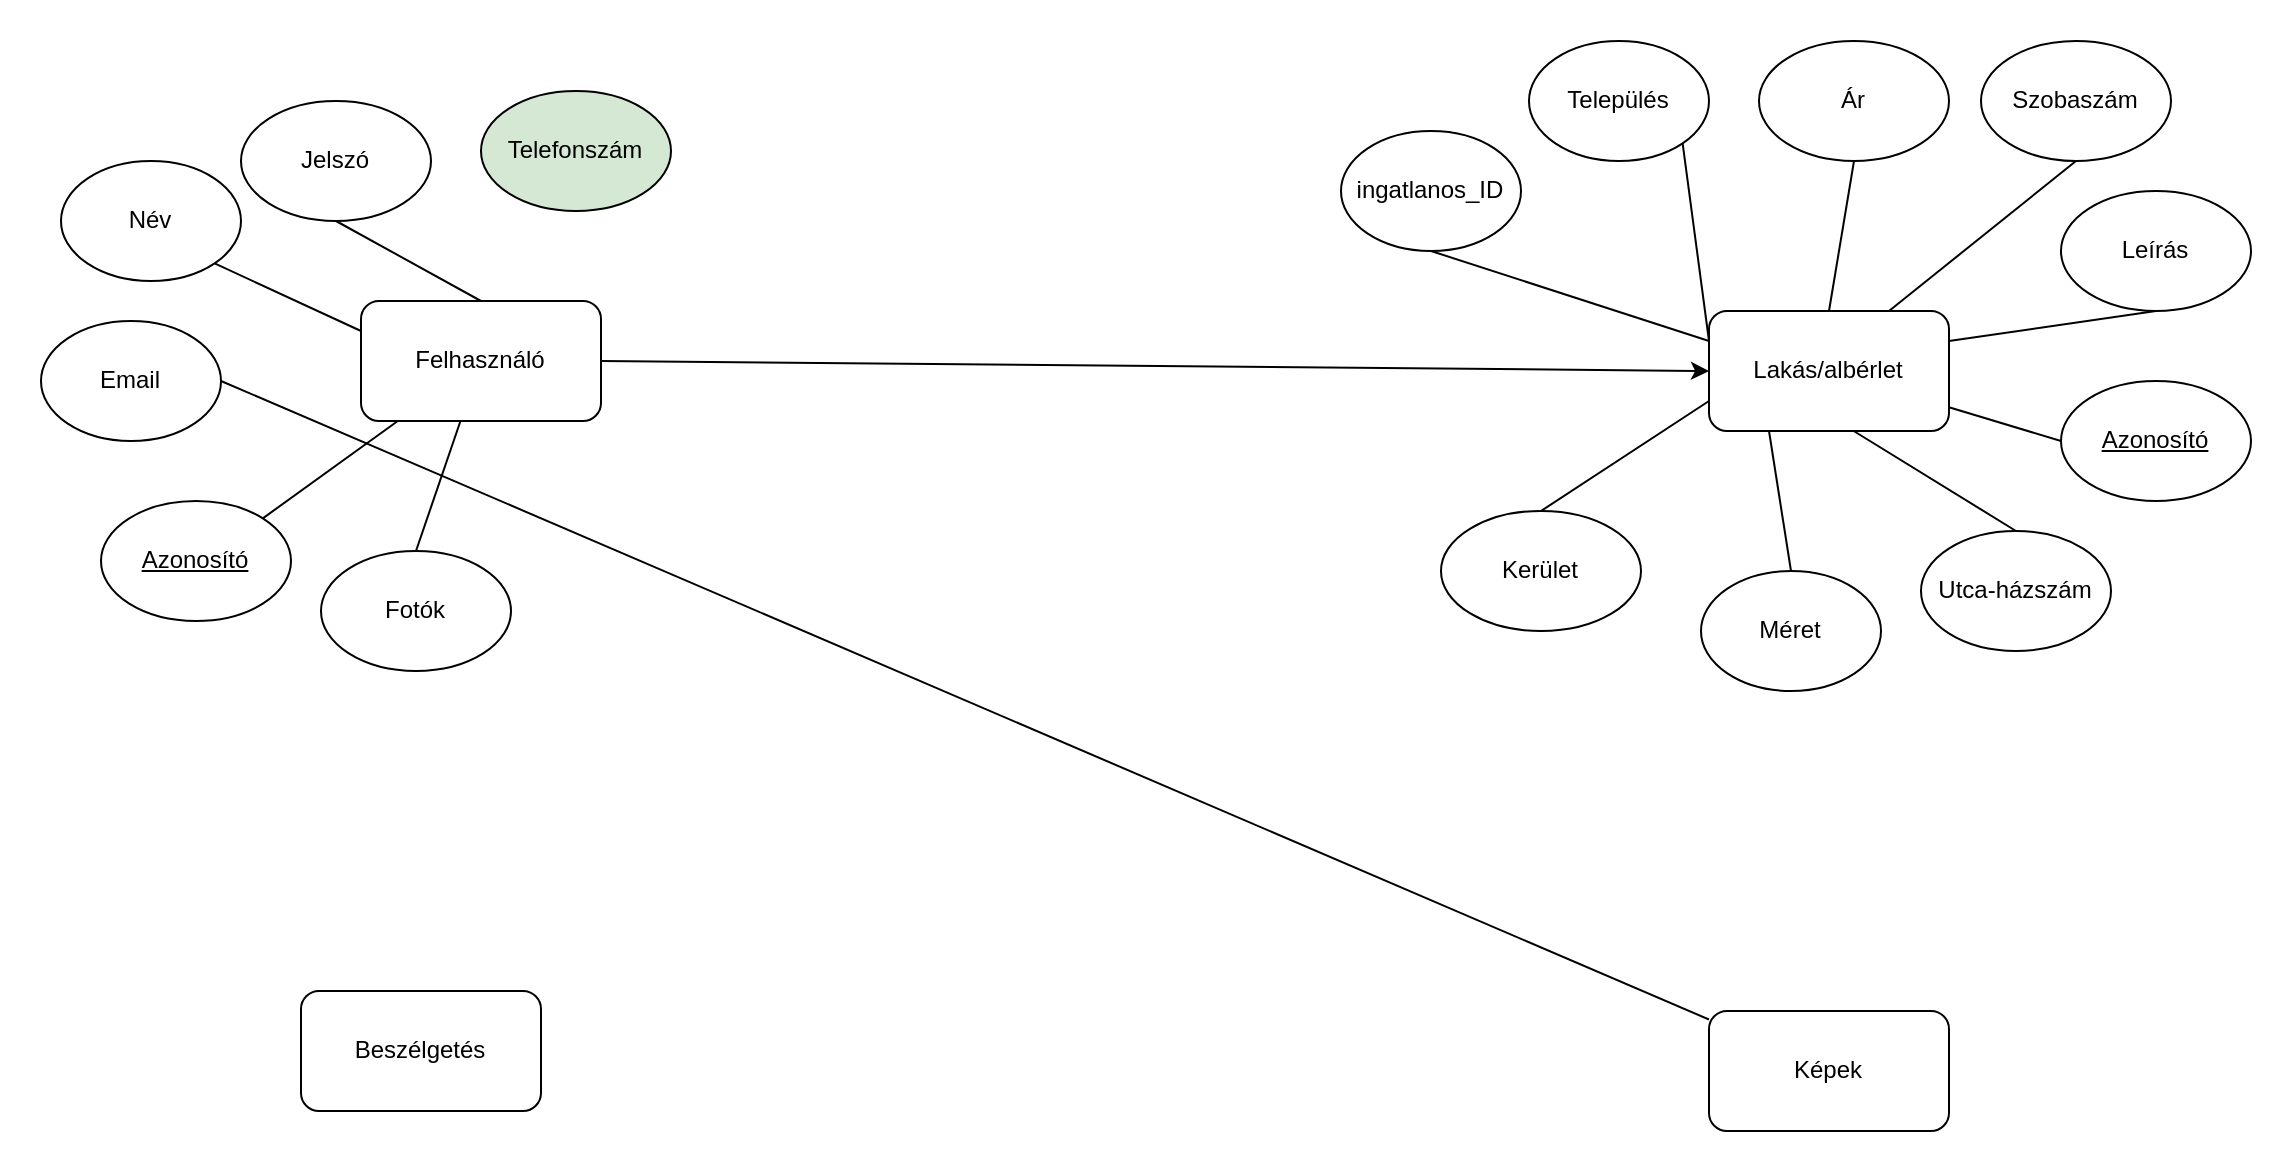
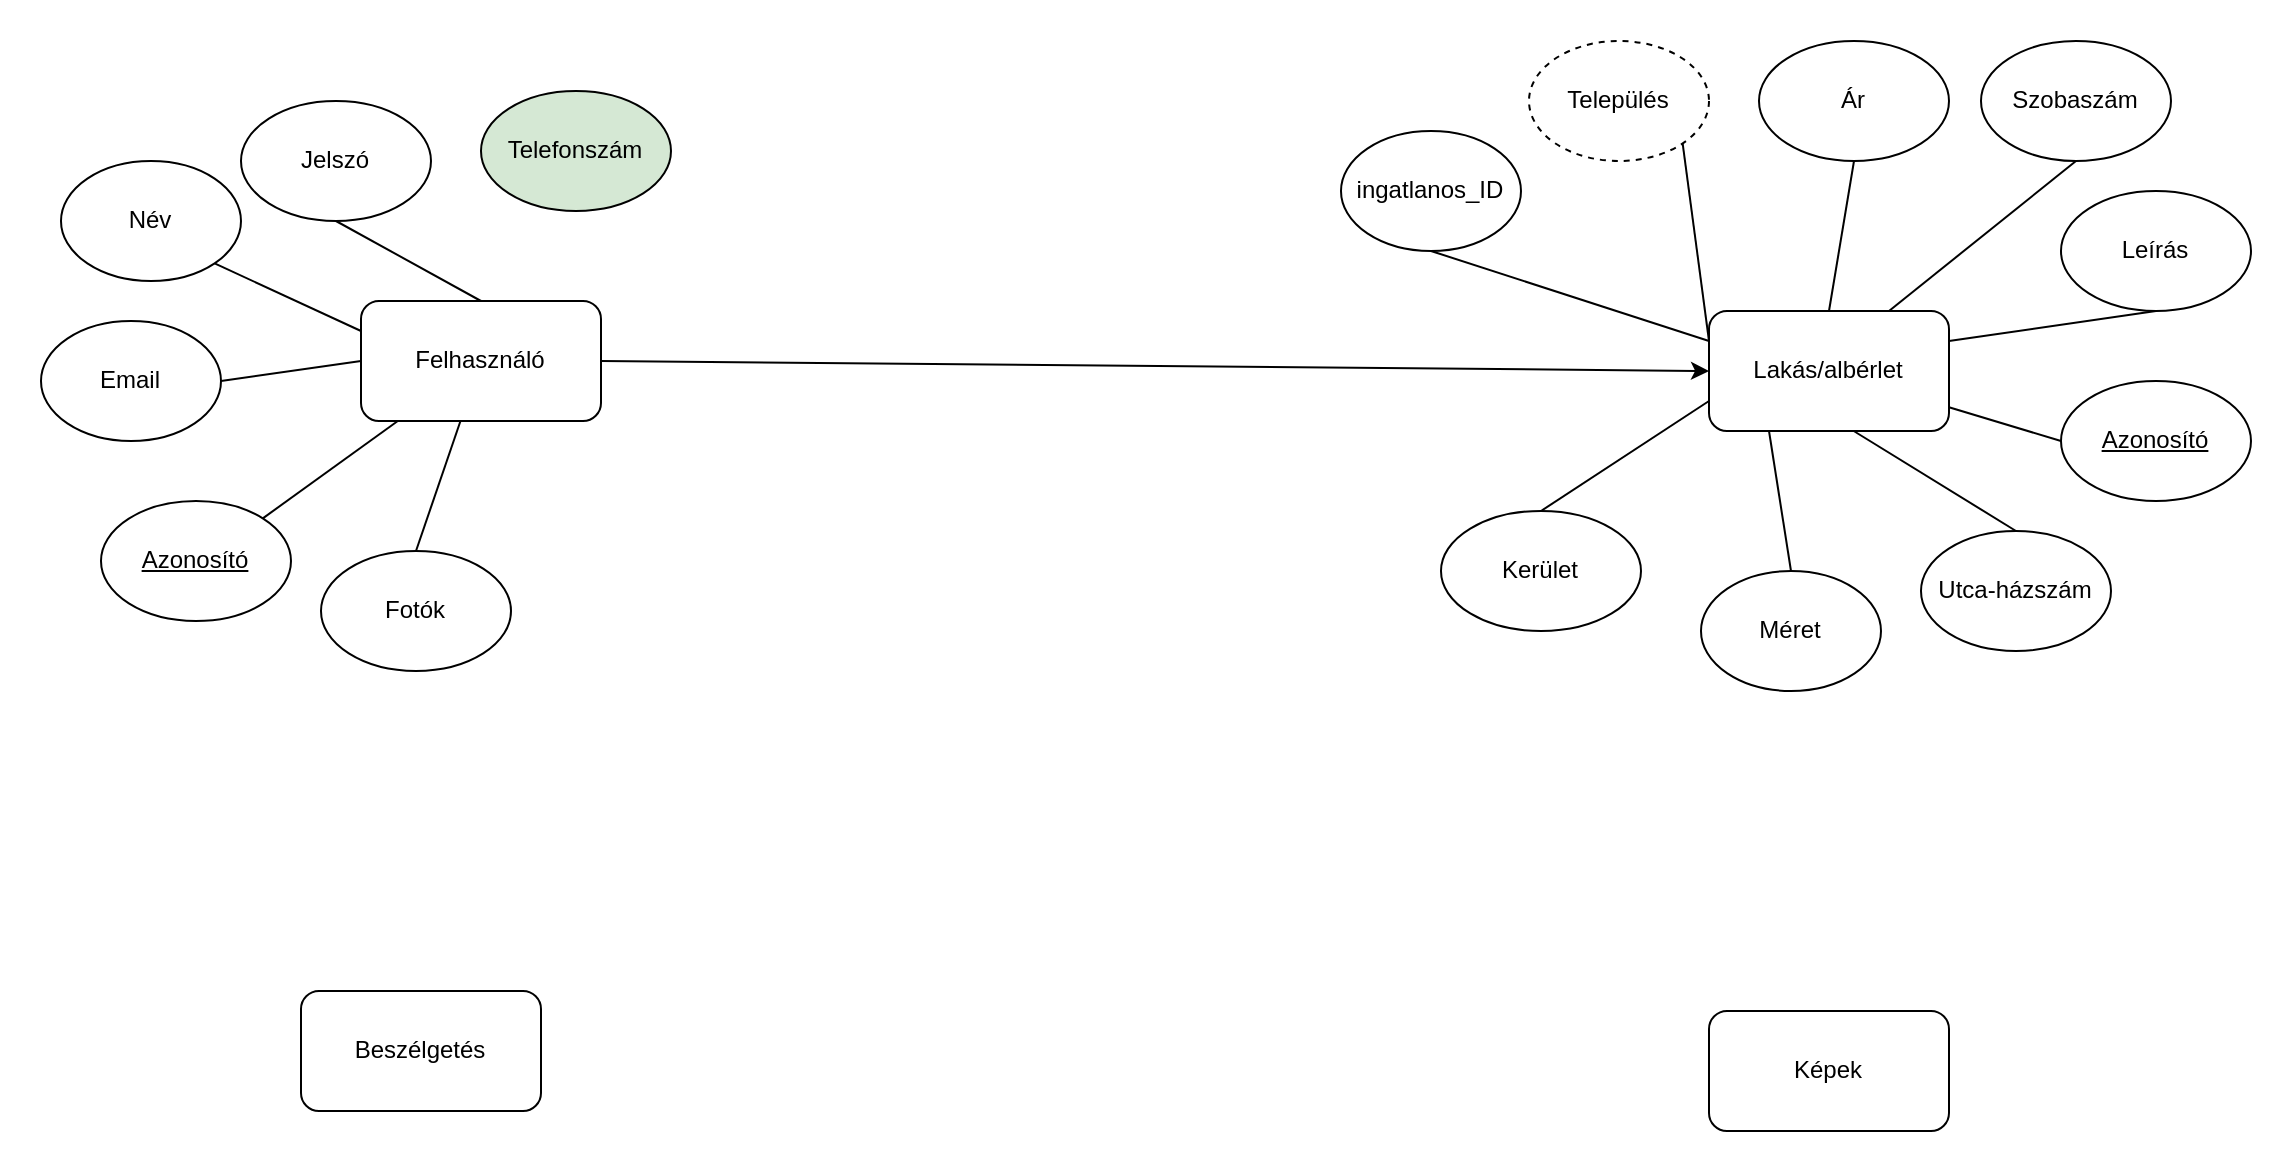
- <mxCell id="14" value="Település" style="ellipse;whiteSpace=wrap;html=1;" parent="1" vertex="1"><mxGeometry x="764" y="20" width="90" height="60" as="geometry" /></mxCell>
+ <mxCell id="14" value="Település" style="ellipse;whiteSpace=wrap;html=1;dashed=1;" parent="1" vertex="1"><mxGeometry x="764" y="20" width="90" height="60" as="geometry" /></mxCell>
- <mxCell id="5" style="rounded=0;orthogonalLoop=1;jettySize=auto;html=1;exitX=1;exitY=0.5;exitDx=0;exitDy=0;strokeWidth=1;endArrow=none;endFill=0;" parent="1" source="6" target="33" edge="1"><mxGeometry relative="1" as="geometry" /></mxCell>
+ <mxCell id="5" style="rounded=0;orthogonalLoop=1;jettySize=auto;html=1;exitX=1;exitY=0.5;exitDx=0;exitDy=0;entryX=0;entryY=0.5;entryDx=0;entryDy=0;strokeWidth=1;endArrow=none;endFill=0;" parent="1" source="6" target="2" edge="1"><mxGeometry relative="1" as="geometry" /></mxCell>
